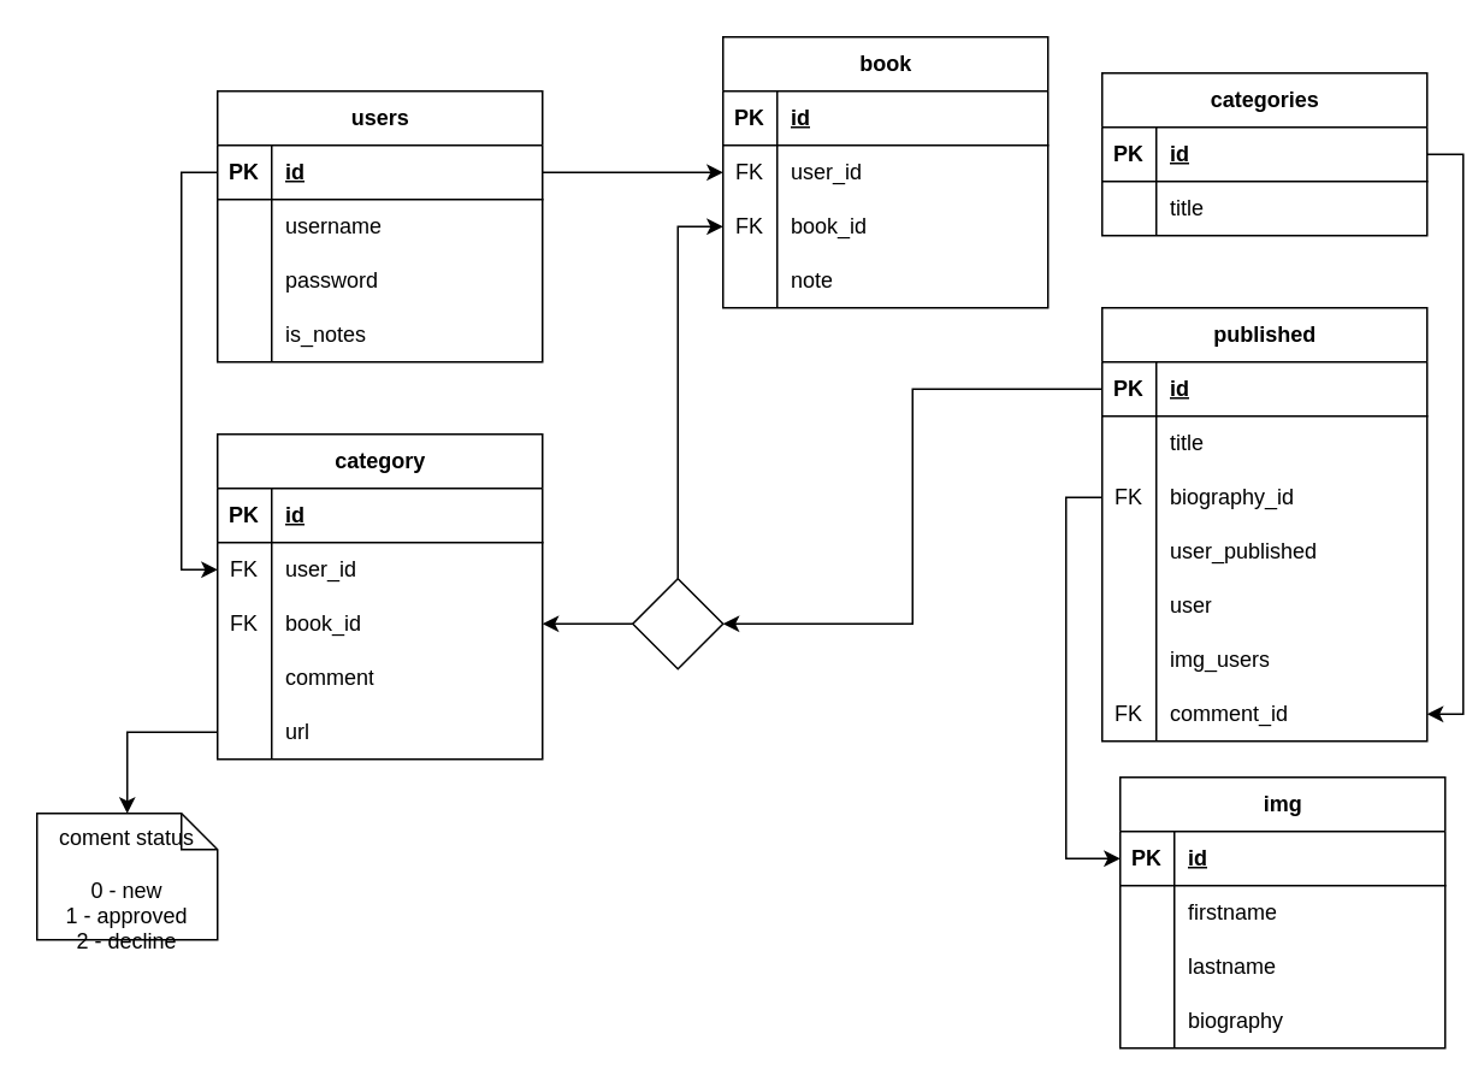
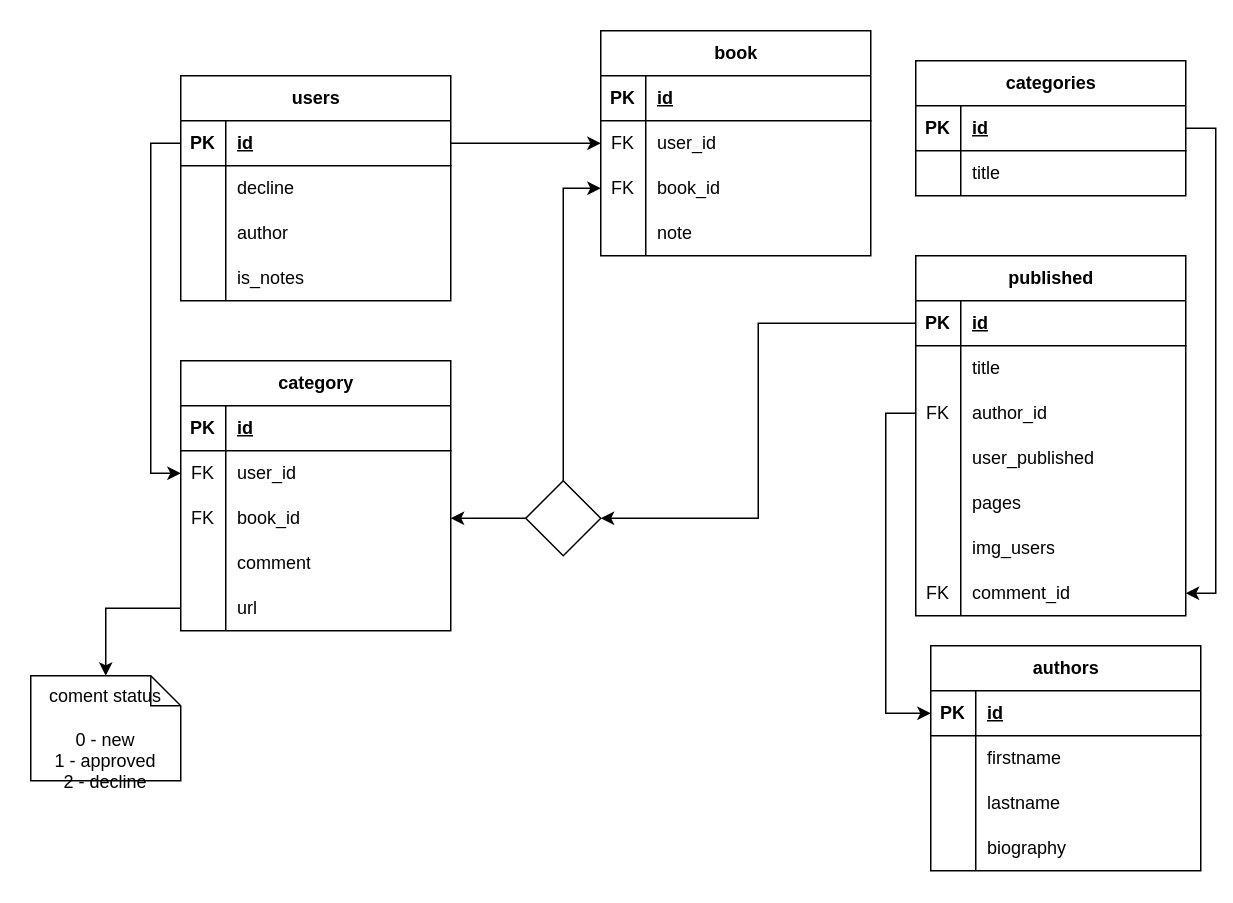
- <mxCell id="8" value="username" style="shape=partialRectangle;connectable=0;fillColor=none;top=0;left=0;bottom=0;right=0;align=left;spacingLeft=6;overflow=hidden;whiteSpace=wrap;html=1;" parent="6" vertex="1"><mxGeometry x="30" width="150" height="30" as="geometry"><mxRectangle width="150" height="30" as="alternateBounds" /></mxGeometry></mxCell>
+ <mxCell id="8" value="decline" style="shape=partialRectangle;connectable=0;fillColor=none;top=0;left=0;bottom=0;right=0;align=left;spacingLeft=6;overflow=hidden;whiteSpace=wrap;html=1;" parent="6" vertex="1"><mxGeometry x="30" width="150" height="30" as="geometry"><mxRectangle width="150" height="30" as="alternateBounds" /></mxGeometry></mxCell>
- <mxCell id="11" value="password" style="shape=partialRectangle;connectable=0;fillColor=none;top=0;left=0;bottom=0;right=0;align=left;spacingLeft=6;overflow=hidden;whiteSpace=wrap;html=1;" parent="9" vertex="1"><mxGeometry x="30" width="150" height="30" as="geometry"><mxRectangle width="150" height="30" as="alternateBounds" /></mxGeometry></mxCell>
+ <mxCell id="11" value="author" style="shape=partialRectangle;connectable=0;fillColor=none;top=0;left=0;bottom=0;right=0;align=left;spacingLeft=6;overflow=hidden;whiteSpace=wrap;html=1;" parent="9" vertex="1"><mxGeometry x="30" width="150" height="30" as="geometry"><mxRectangle width="150" height="30" as="alternateBounds" /></mxGeometry></mxCell>
- <mxCell id="44" value="biography_id" style="shape=partialRectangle;connectable=0;fillColor=none;top=0;left=0;bottom=0;right=0;align=left;spacingLeft=6;overflow=hidden;whiteSpace=wrap;html=1;" parent="42" vertex="1"><mxGeometry x="30" width="150" height="30" as="geometry"><mxRectangle width="150" height="30" as="alternateBounds" /></mxGeometry></mxCell>
+ <mxCell id="44" value="author_id" style="shape=partialRectangle;connectable=0;fillColor=none;top=0;left=0;bottom=0;right=0;align=left;spacingLeft=6;overflow=hidden;whiteSpace=wrap;html=1;" parent="42" vertex="1"><mxGeometry x="30" width="150" height="30" as="geometry"><mxRectangle width="150" height="30" as="alternateBounds" /></mxGeometry></mxCell>
- <mxCell id="50" value="user" style="shape=partialRectangle;connectable=0;fillColor=none;top=0;left=0;bottom=0;right=0;align=left;spacingLeft=6;overflow=hidden;whiteSpace=wrap;html=1;" parent="48" vertex="1"><mxGeometry x="30" width="150" height="30" as="geometry"><mxRectangle width="150" height="30" as="alternateBounds" /></mxGeometry></mxCell>
+ <mxCell id="50" value="pages" style="shape=partialRectangle;connectable=0;fillColor=none;top=0;left=0;bottom=0;right=0;align=left;spacingLeft=6;overflow=hidden;whiteSpace=wrap;html=1;" parent="48" vertex="1"><mxGeometry x="30" width="150" height="30" as="geometry"><mxRectangle width="150" height="30" as="alternateBounds" /></mxGeometry></mxCell>
- <mxCell id="22" value="img" style="shape=table;startSize=30;container=1;collapsible=1;childLayout=tableLayout;fixedRows=1;rowLines=0;fontStyle=1;align=center;resizeLast=1;html=1;" parent="1" vertex="1"><mxGeometry x="620" y="430" width="180" height="150" as="geometry" /></mxCell>
+ <mxCell id="22" value="authors" style="shape=table;startSize=30;container=1;collapsible=1;childLayout=tableLayout;fixedRows=1;rowLines=0;fontStyle=1;align=center;resizeLast=1;html=1;" parent="1" vertex="1"><mxGeometry x="620" y="430" width="180" height="150" as="geometry" /></mxCell>
